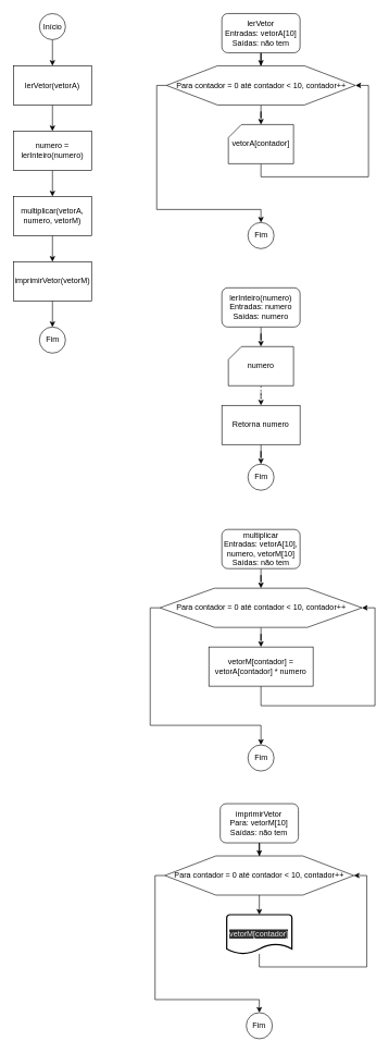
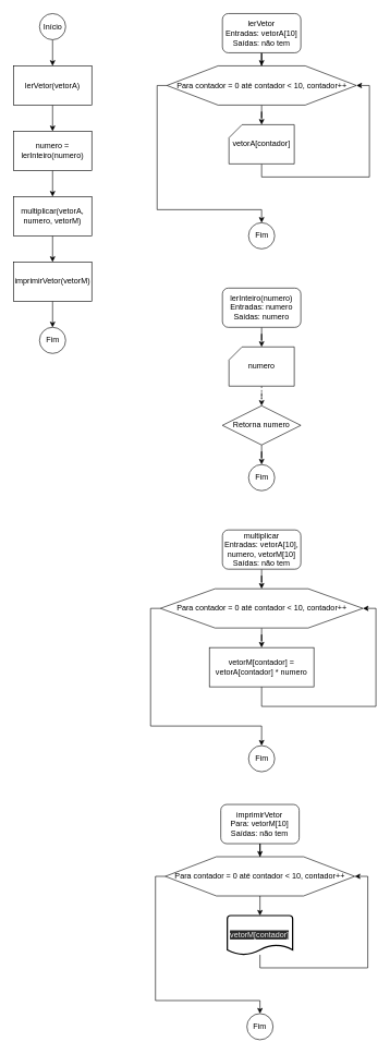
- <mxCell id="26" value="Retorna numero" style="rounded=0;whiteSpace=wrap;html=1;" vertex="1" parent="1"><mxGeometry x="340" y="620" width="120" height="60" as="geometry" /></mxCell>
+ <mxCell id="26" value="Retorna numero" style="rhombus;whiteSpace=wrap;html=1;" vertex="1" parent="1"><mxGeometry x="340" y="620" width="120" height="60" as="geometry" /></mxCell>
